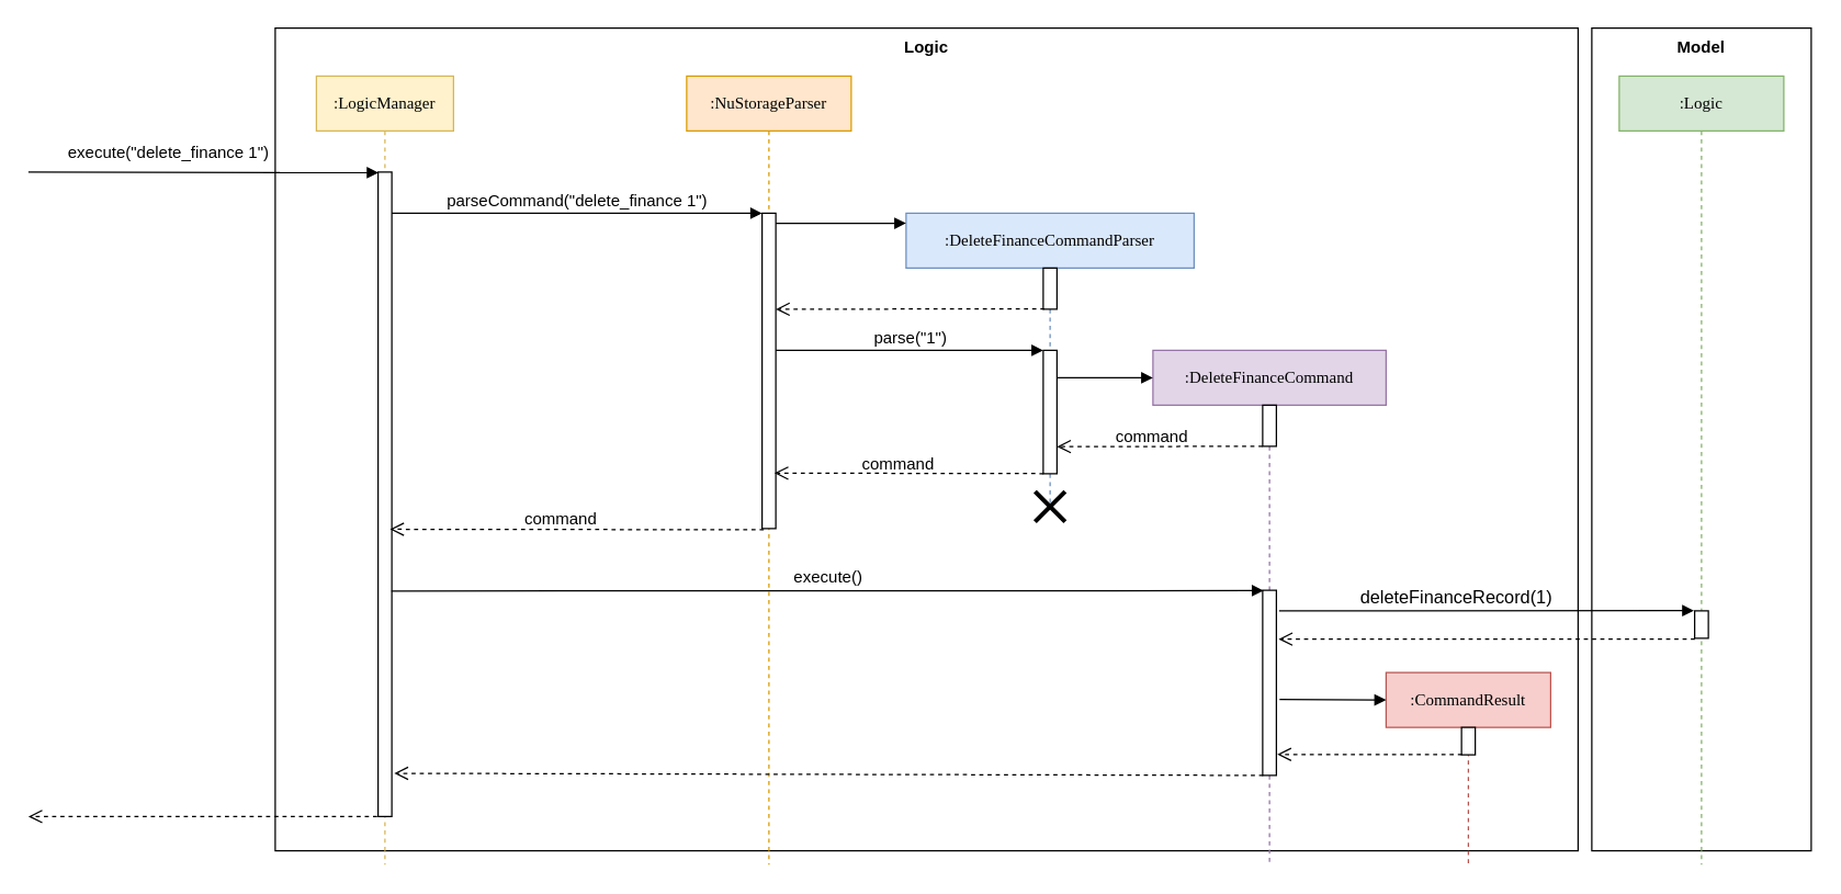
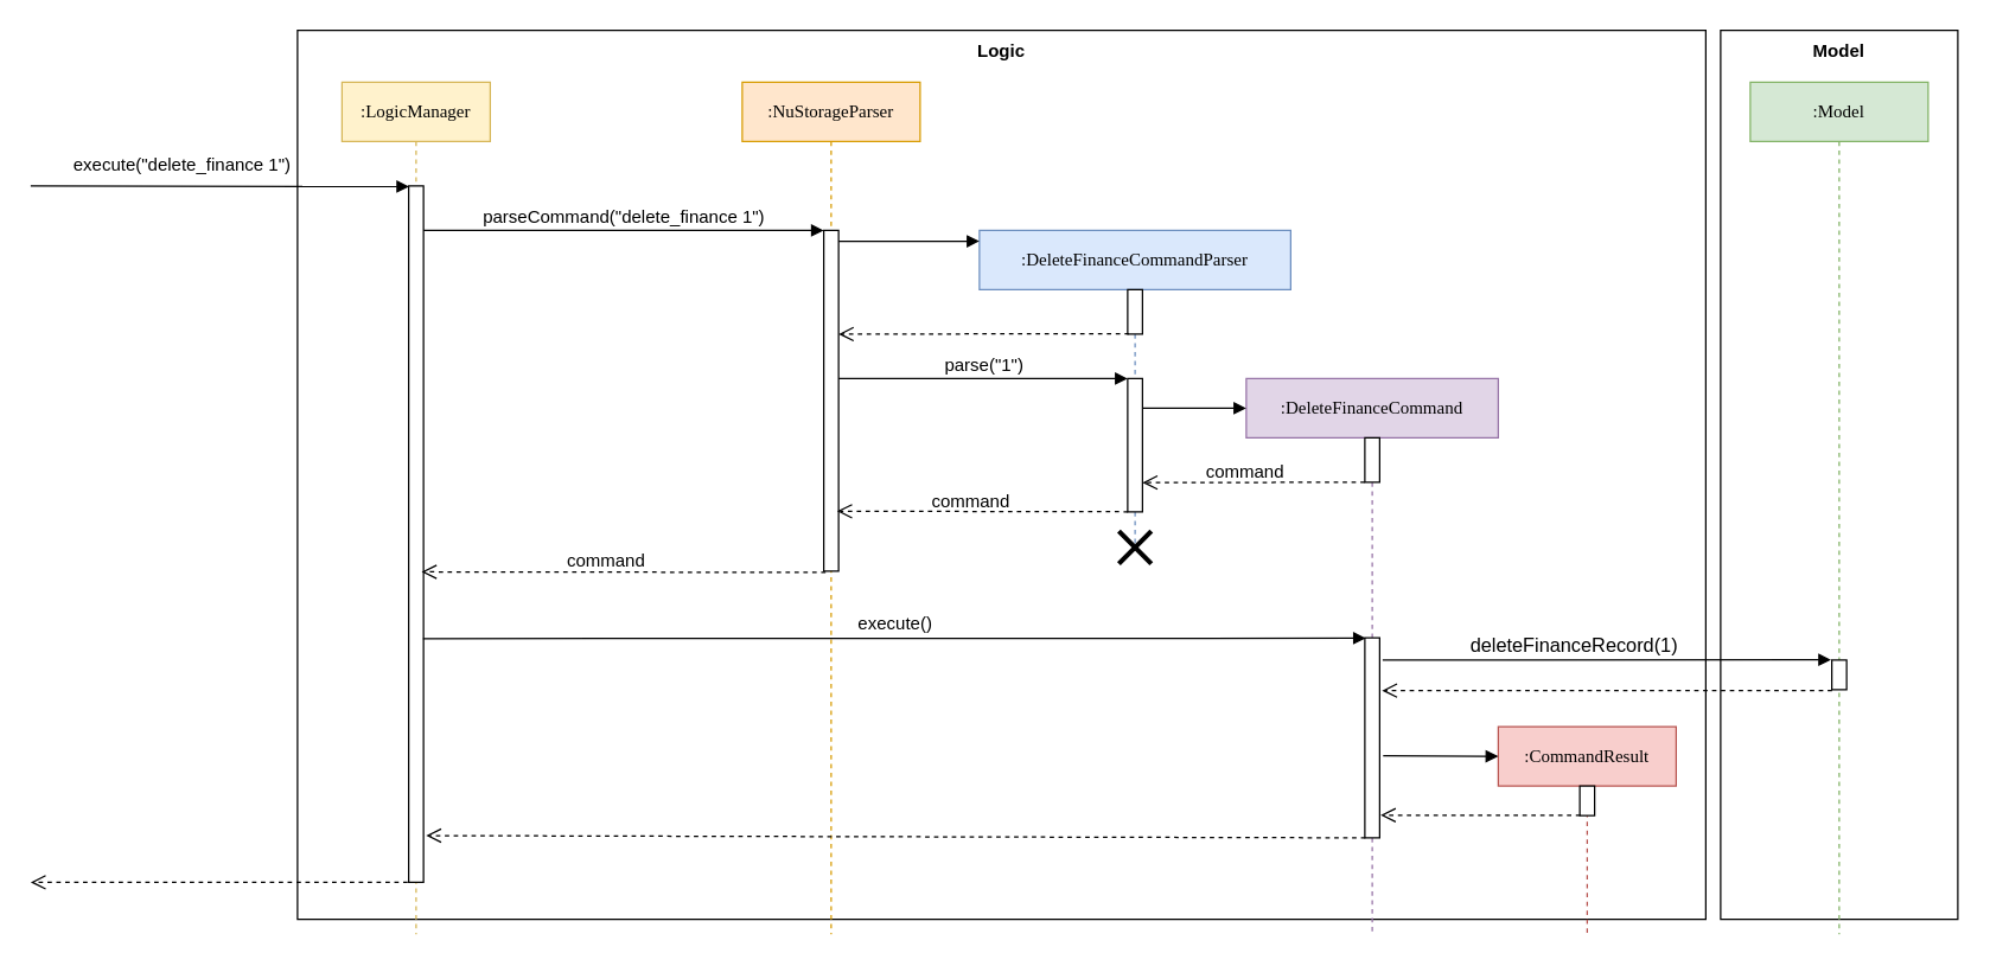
- <mxCell id="27" value=":Logic" style="shape=umlLifeline;perimeter=lifelinePerimeter;whiteSpace=wrap;html=1;container=1;collapsible=0;recursiveResize=0;outlineConnect=0;rounded=0;shadow=0;comic=0;labelBackgroundColor=none;strokeWidth=1;fontFamily=Verdana;fontSize=12;align=center;size=40;fillColor=#d5e8d4;strokeColor=#82b366;" parent="1" vertex="1"><mxGeometry x="1180" y="55" width="120" height="575" as="geometry" /></mxCell>
+ <mxCell id="27" value=":Model" style="shape=umlLifeline;perimeter=lifelinePerimeter;whiteSpace=wrap;html=1;container=1;collapsible=0;recursiveResize=0;outlineConnect=0;rounded=0;shadow=0;comic=0;labelBackgroundColor=none;strokeWidth=1;fontFamily=Verdana;fontSize=12;align=center;size=40;fillColor=#d5e8d4;strokeColor=#82b366;" parent="1" vertex="1"><mxGeometry x="1180" y="55" width="120" height="575" as="geometry" /></mxCell>
